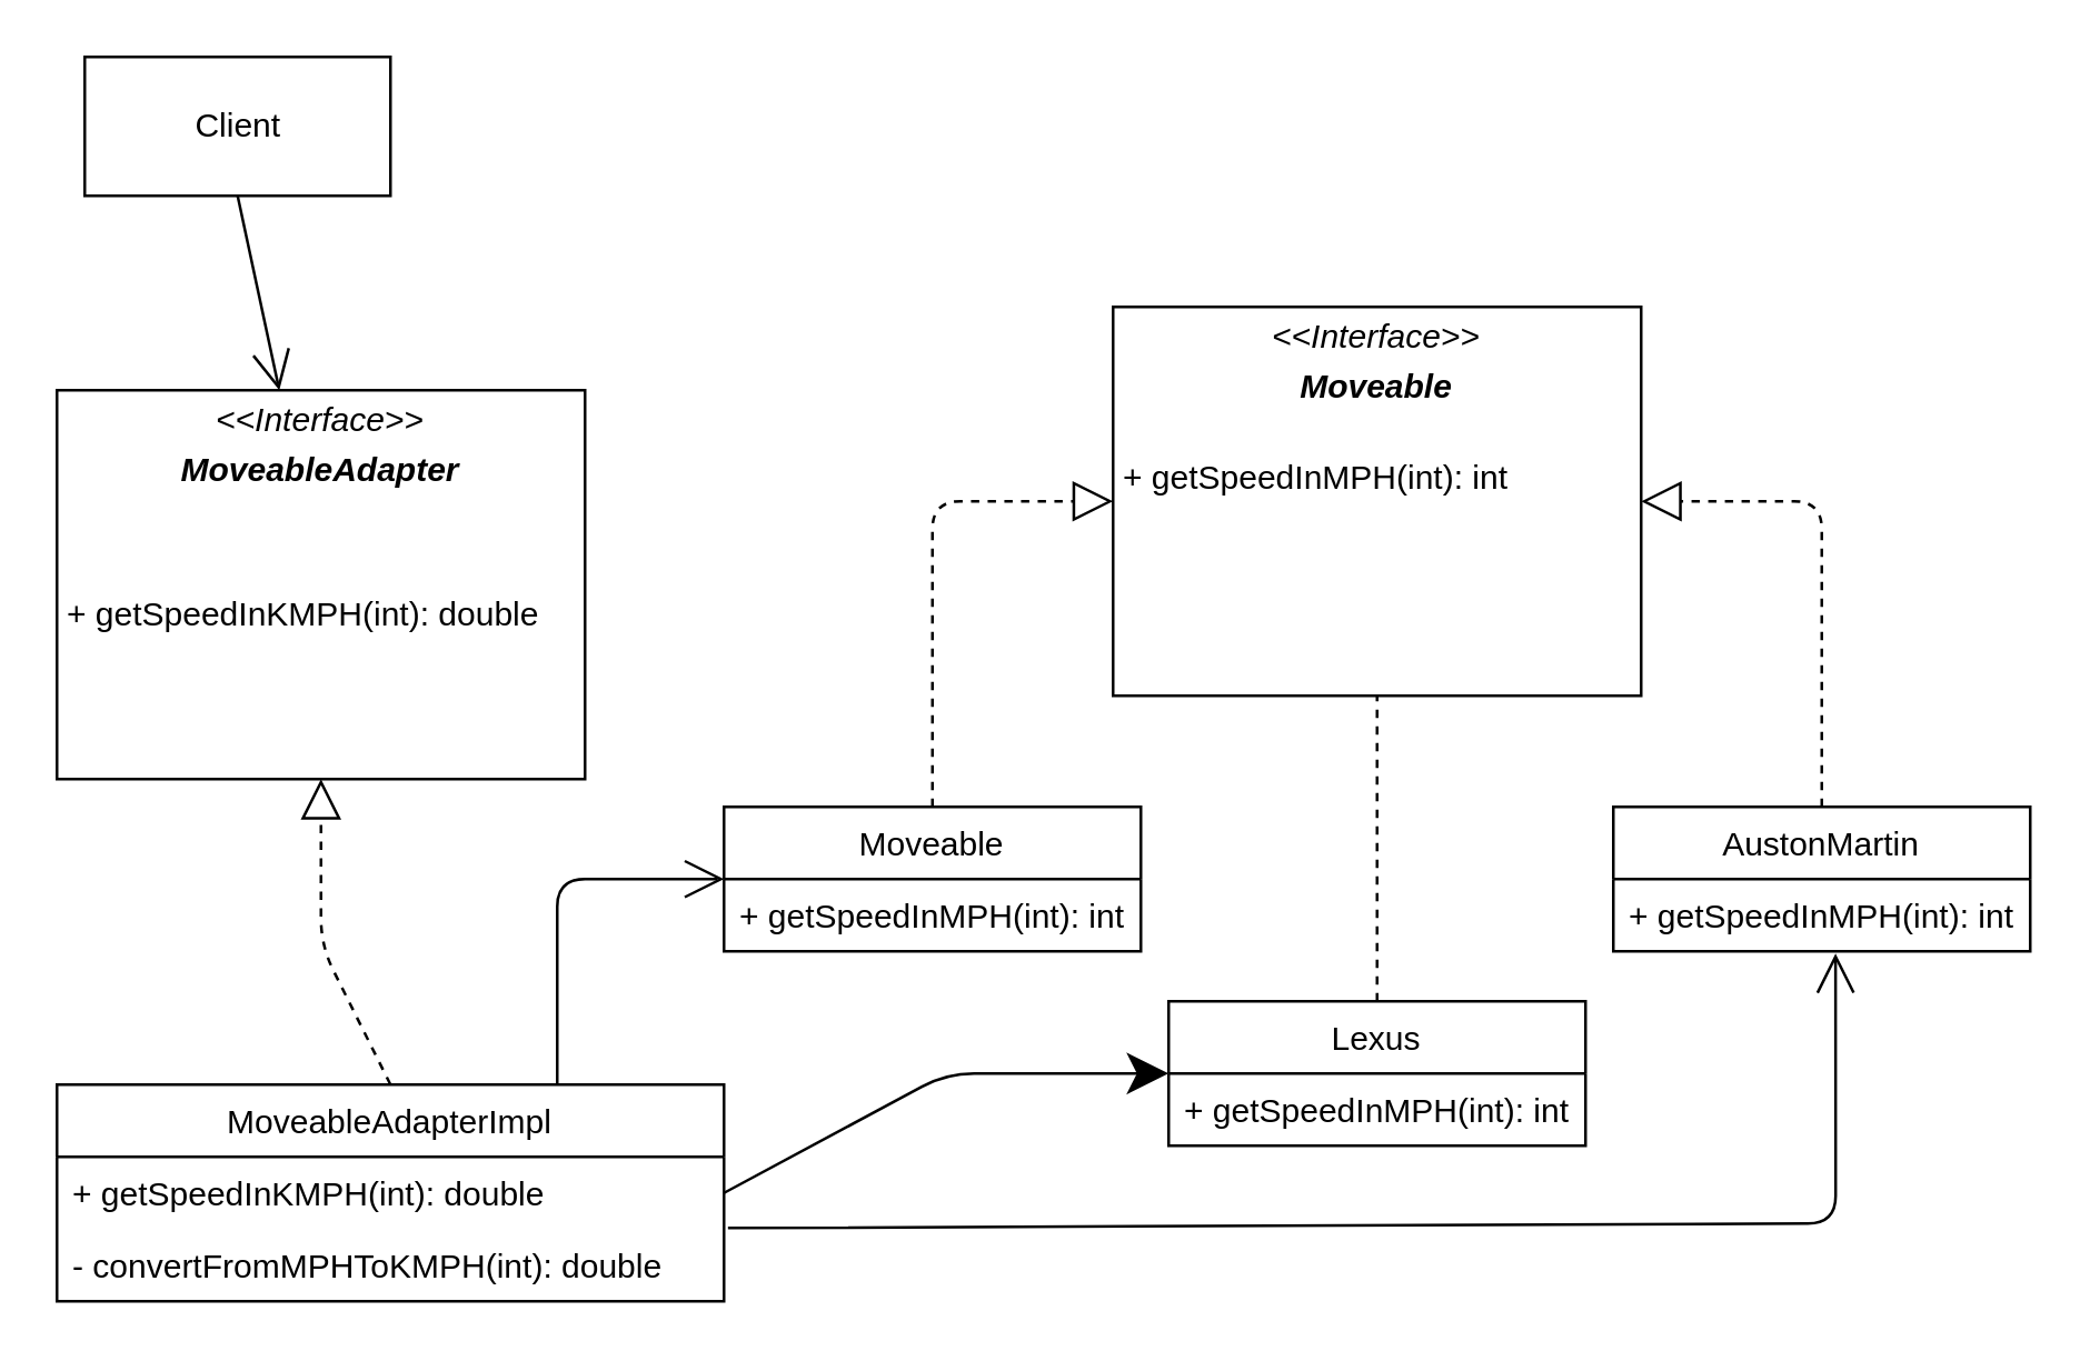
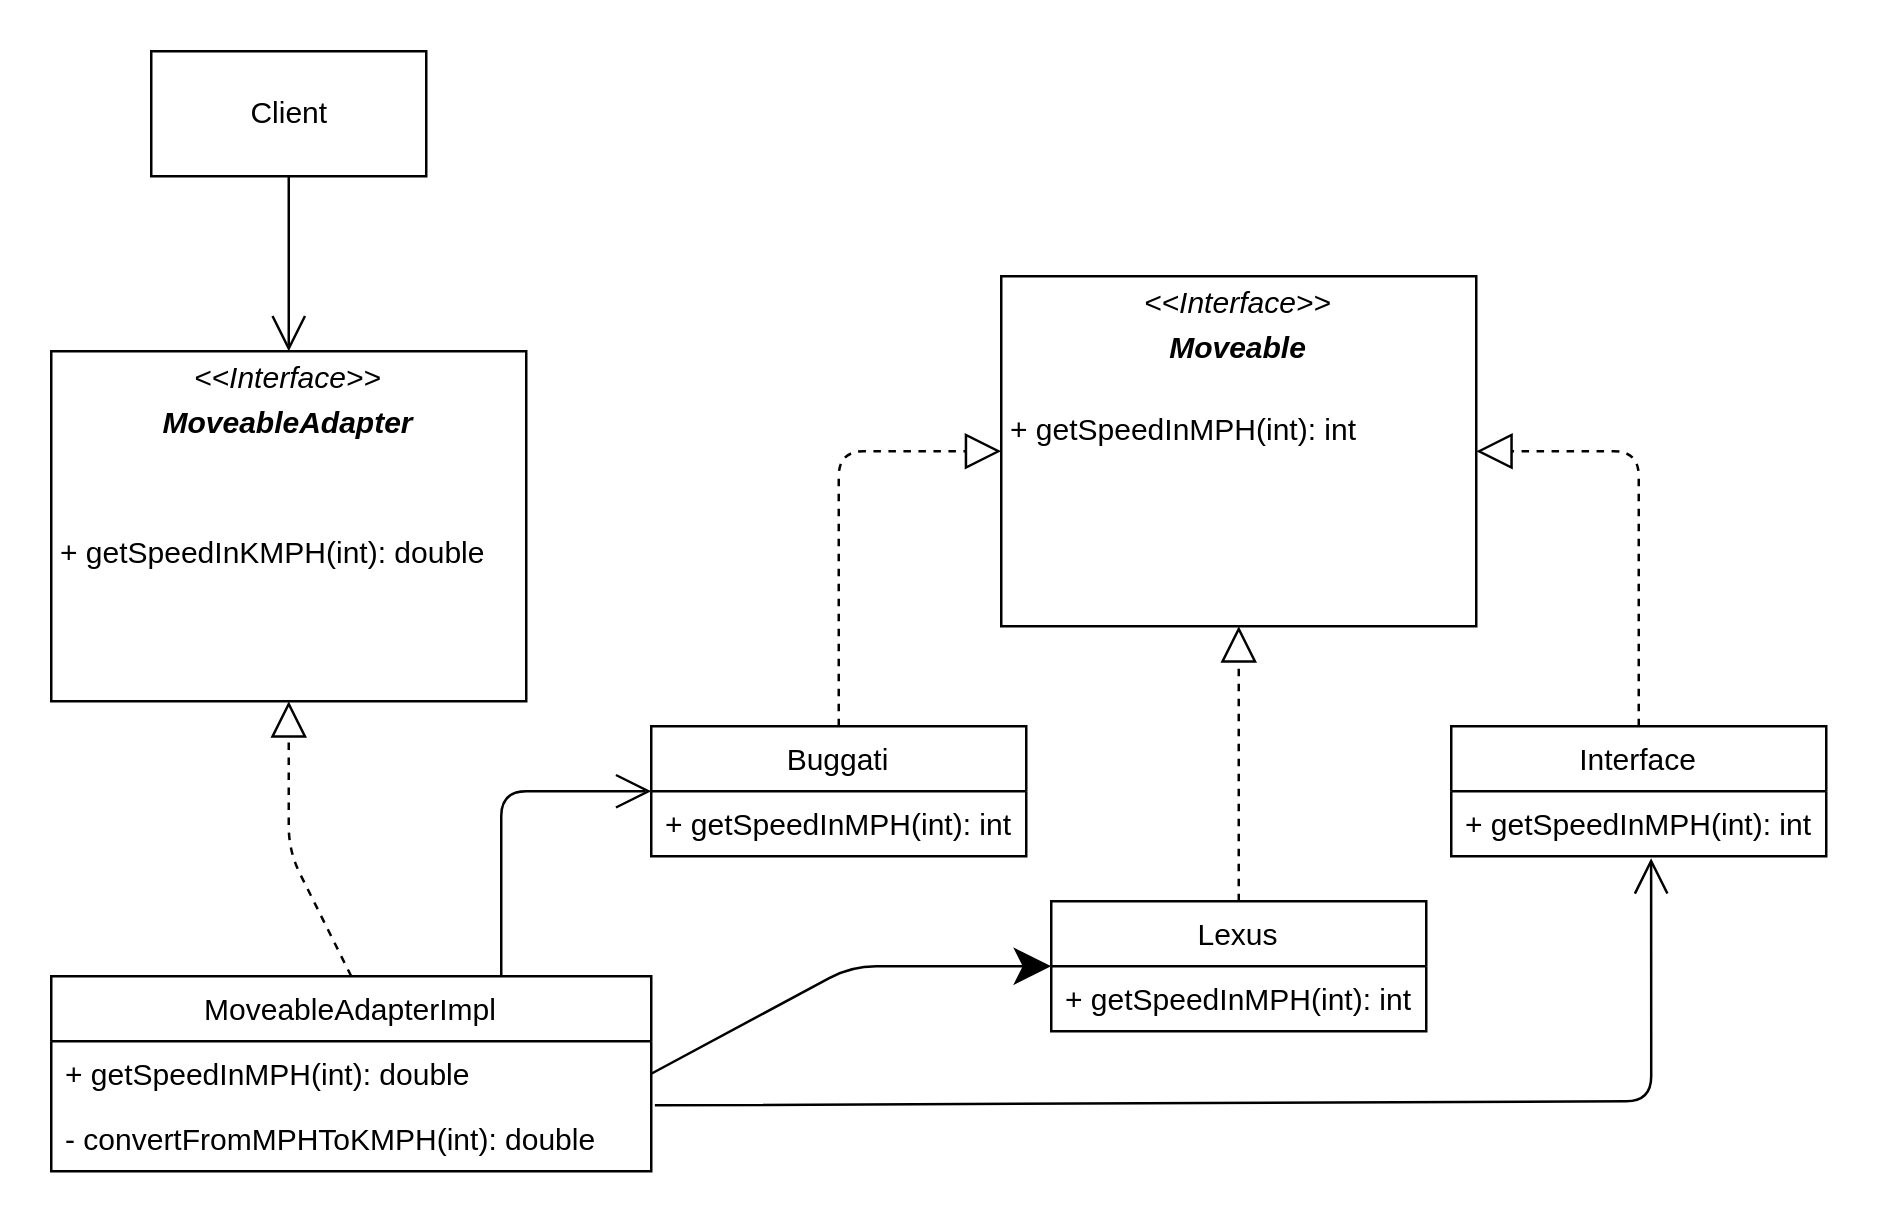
- <mxCell id="20" value="Client" style="html=1;" vertex="1" parent="1"><mxGeometry x="30" y="20" width="110" height="50" as="geometry" /></mxCell>
+ <mxCell id="20" value="Client" style="html=1;" vertex="1" parent="1"><mxGeometry x="60" y="20" width="110" height="50" as="geometry" /></mxCell>
- <mxCell id="18" value="" style="endArrow=none;dashed=1;endFill=0;endSize=12;html=1;exitX=0.5;exitY=0;exitDx=0;exitDy=0;" edge="1" parent="1" source="9" target="3"><mxGeometry width="160" relative="1" as="geometry"><mxPoint x="420" y="280" as="sourcePoint" /><mxPoint x="580" y="280" as="targetPoint" /></mxGeometry></mxCell>
+ <mxCell id="18" value="" style="endArrow=block;dashed=1;endFill=0;endSize=12;html=1;exitX=0.5;exitY=0;exitDx=0;exitDy=0;" edge="1" parent="1" source="9" target="3"><mxGeometry width="160" relative="1" as="geometry"><mxPoint x="420" y="280" as="sourcePoint" /><mxPoint x="580" y="280" as="targetPoint" /></mxGeometry></mxCell>
- <mxCell id="7" value="Moveable" style="swimlane;fontStyle=0;childLayout=stackLayout;horizontal=1;startSize=26;fillColor=none;horizontalStack=0;resizeParent=1;resizeParentMax=0;resizeLast=0;collapsible=1;marginBottom=0;" vertex="1" parent="1"><mxGeometry x="260" y="290" width="150" height="52" as="geometry" /></mxCell>
+ <mxCell id="7" value="Buggati" style="swimlane;fontStyle=0;childLayout=stackLayout;horizontal=1;startSize=26;fillColor=none;horizontalStack=0;resizeParent=1;resizeParentMax=0;resizeLast=0;collapsible=1;marginBottom=0;" vertex="1" parent="1"><mxGeometry x="260" y="290" width="150" height="52" as="geometry" /></mxCell>
- <mxCell id="11" value="AustonMartin" style="swimlane;fontStyle=0;childLayout=stackLayout;horizontal=1;startSize=26;fillColor=none;horizontalStack=0;resizeParent=1;resizeParentMax=0;resizeLast=0;collapsible=1;marginBottom=0;" vertex="1" parent="1"><mxGeometry x="580" y="290" width="150" height="52" as="geometry" /></mxCell>
+ <mxCell id="11" value="Interface" style="swimlane;fontStyle=0;childLayout=stackLayout;horizontal=1;startSize=26;fillColor=none;horizontalStack=0;resizeParent=1;resizeParentMax=0;resizeLast=0;collapsible=1;marginBottom=0;" vertex="1" parent="1"><mxGeometry x="580" y="290" width="150" height="52" as="geometry" /></mxCell>
- <mxCell id="5" value="+ getSpeedInKMPH(int): double&#10;" style="text;strokeColor=none;fillColor=none;align=left;verticalAlign=top;spacingLeft=4;spacingRight=4;overflow=hidden;rotatable=0;points=[[0,0.5],[1,0.5]];portConstraint=eastwest;" vertex="1" parent="4"><mxGeometry y="26" width="240" height="26" as="geometry" /></mxCell>
+ <mxCell id="5" value="+ getSpeedInMPH(int): double&#10;" style="text;strokeColor=none;fillColor=none;align=left;verticalAlign=top;spacingLeft=4;spacingRight=4;overflow=hidden;rotatable=0;points=[[0,0.5],[1,0.5]];portConstraint=eastwest;" vertex="1" parent="4"><mxGeometry y="26" width="240" height="26" as="geometry" /></mxCell>
